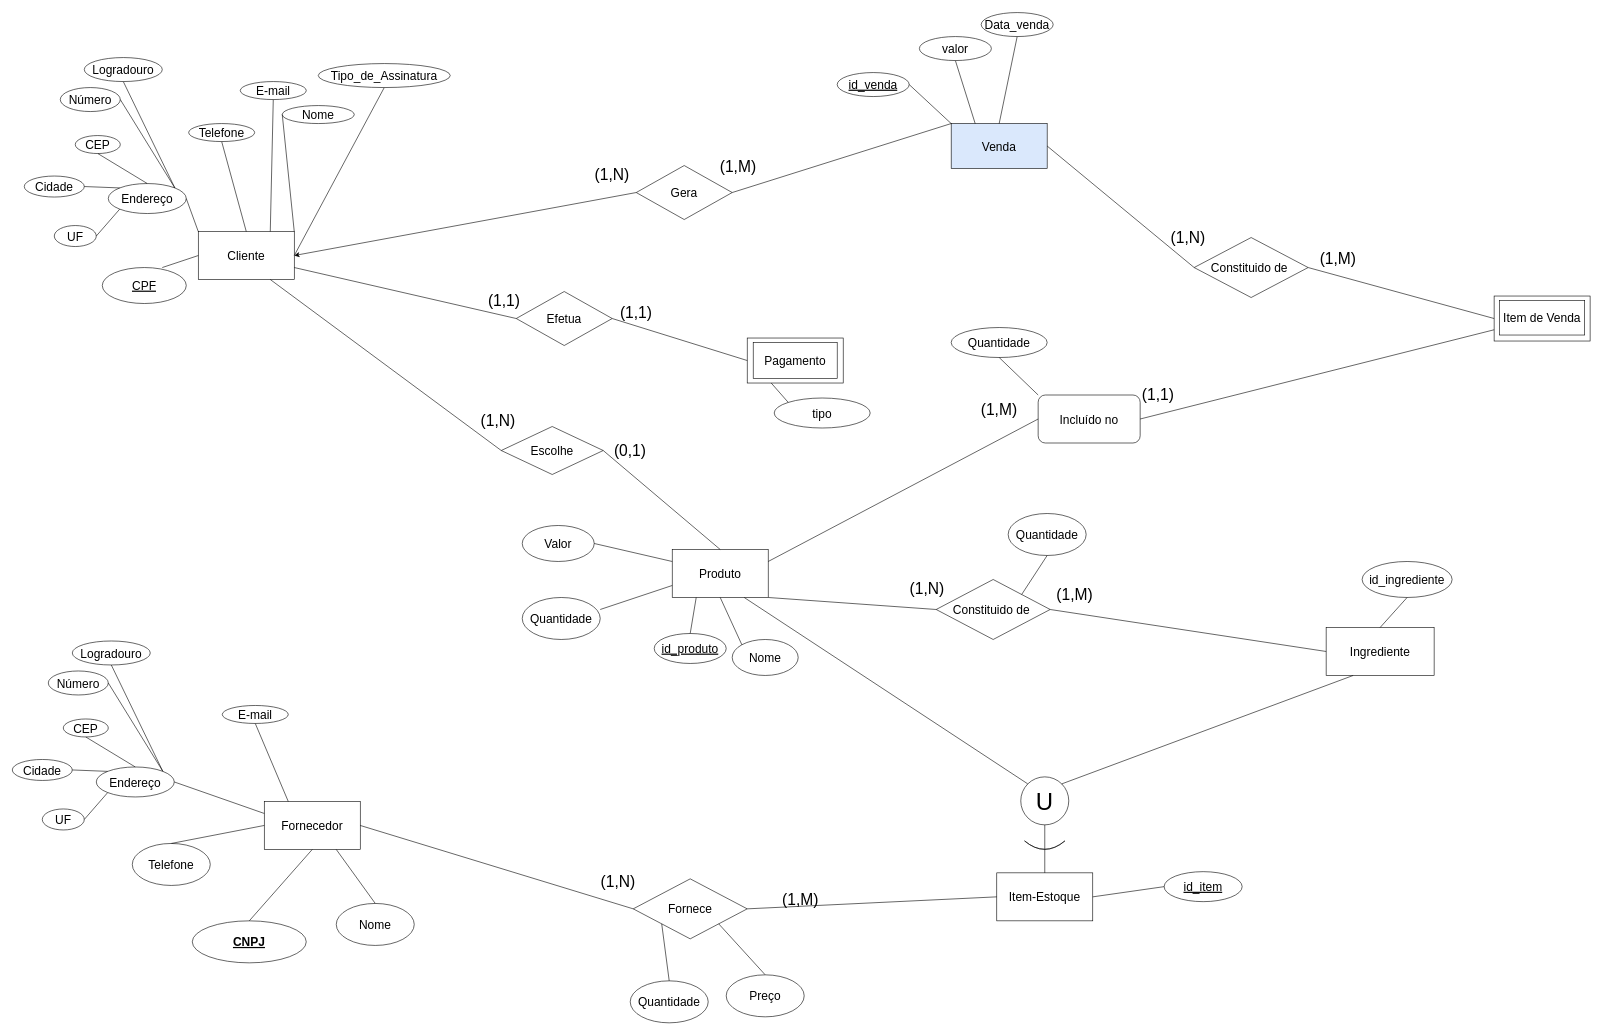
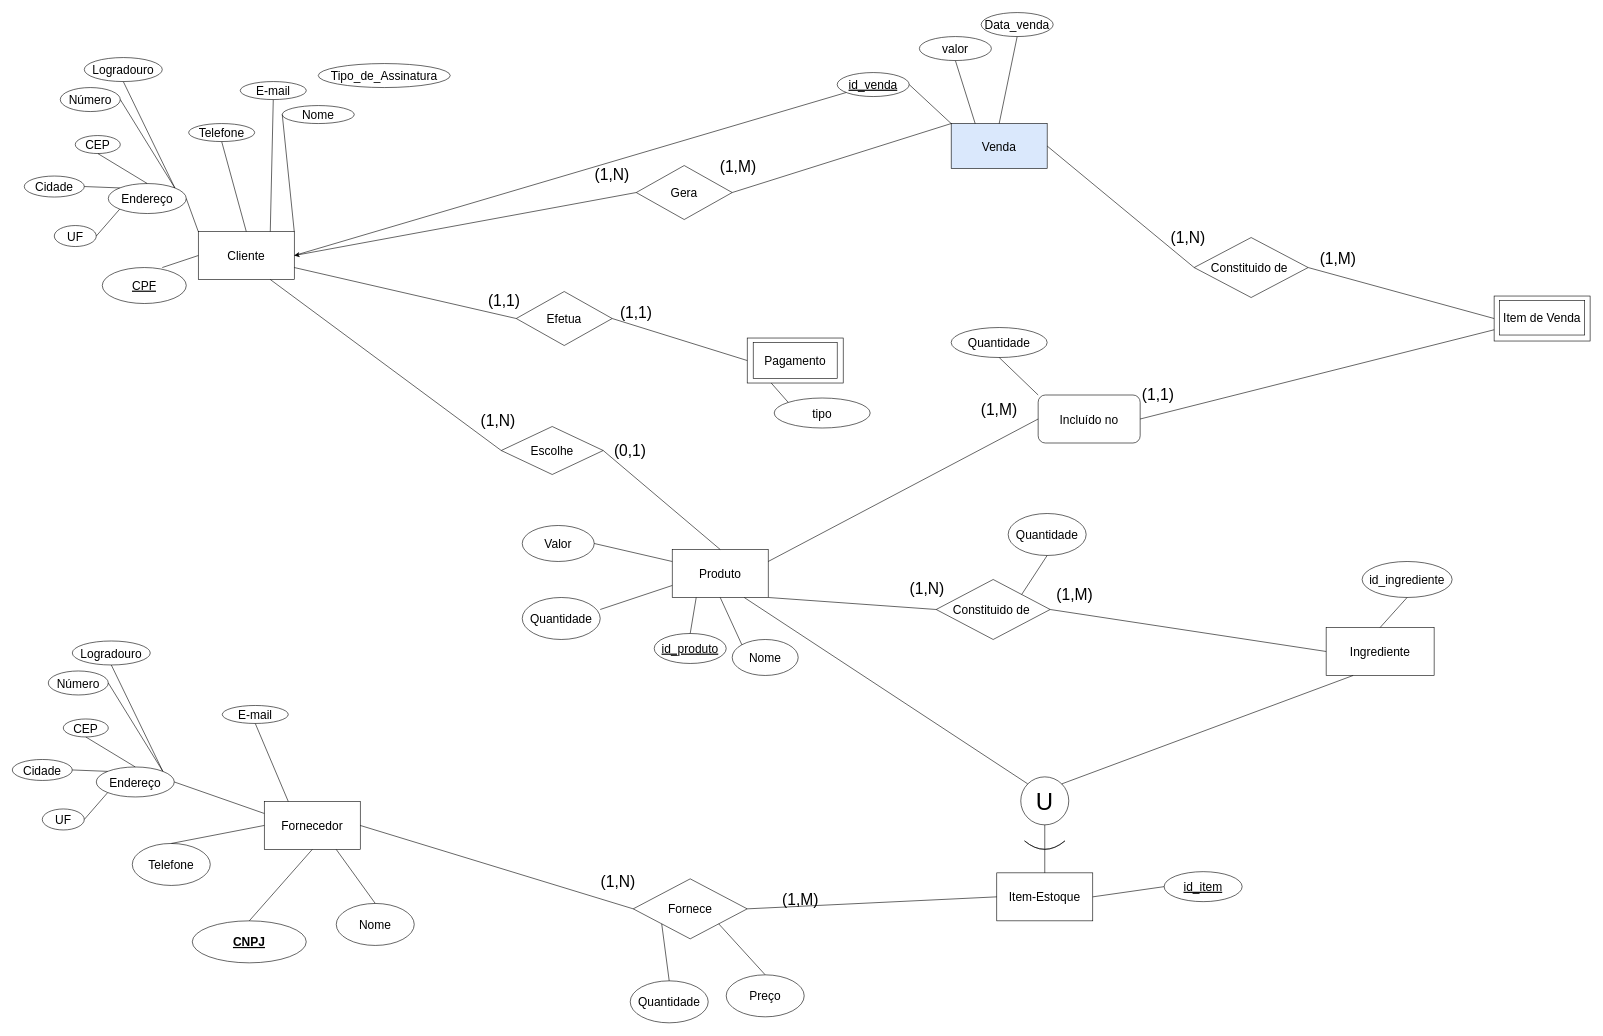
- <mxCell id="22" value="" style="endArrow=none;html=1;rounded=0;exitX=1;exitY=0.5;exitDx=0;exitDy=0;entryX=0.5;entryY=1;entryDx=0;entryDy=0;" parent="1" source="3" target="7" edge="1"><mxGeometry width="50" height="50" relative="1" as="geometry"><mxPoint y="415" as="sourcePoint" x="520" /><mxPoint x="620" y="155" as="targetPoint" /></mxGeometry></mxCell>
+ <mxCell id="22" value="" style="endArrow=none;html=1;rounded=0;exitX=1;exitY=0.5;exitDx=0;exitDy=0;" parent="1" source="3" target="29" edge="1"><mxGeometry width="50" height="50" relative="1" as="geometry"><mxPoint y="415" as="sourcePoint" x="520" /><mxPoint x="620" y="155" as="targetPoint" /></mxGeometry></mxCell>
